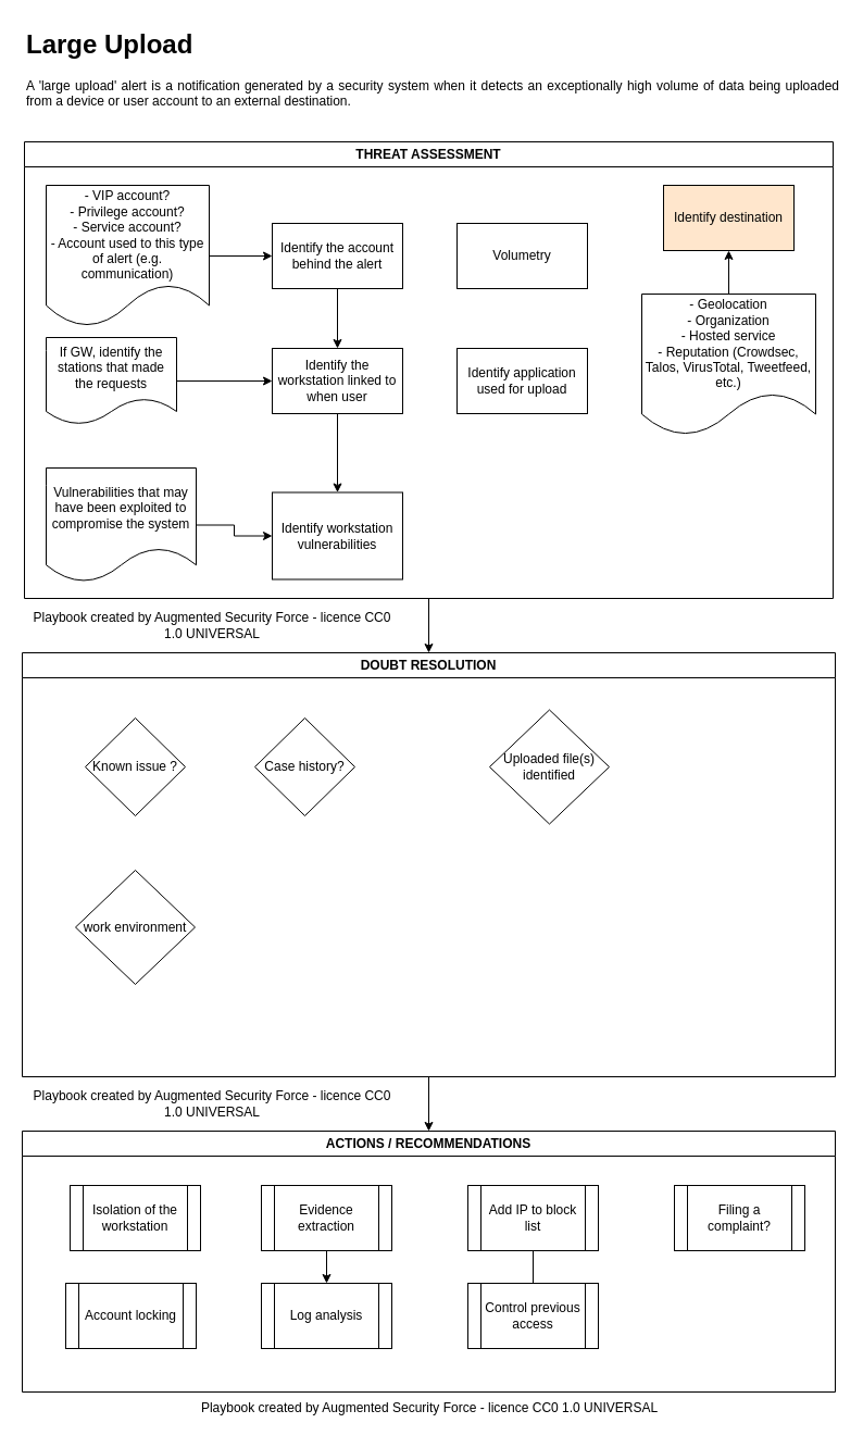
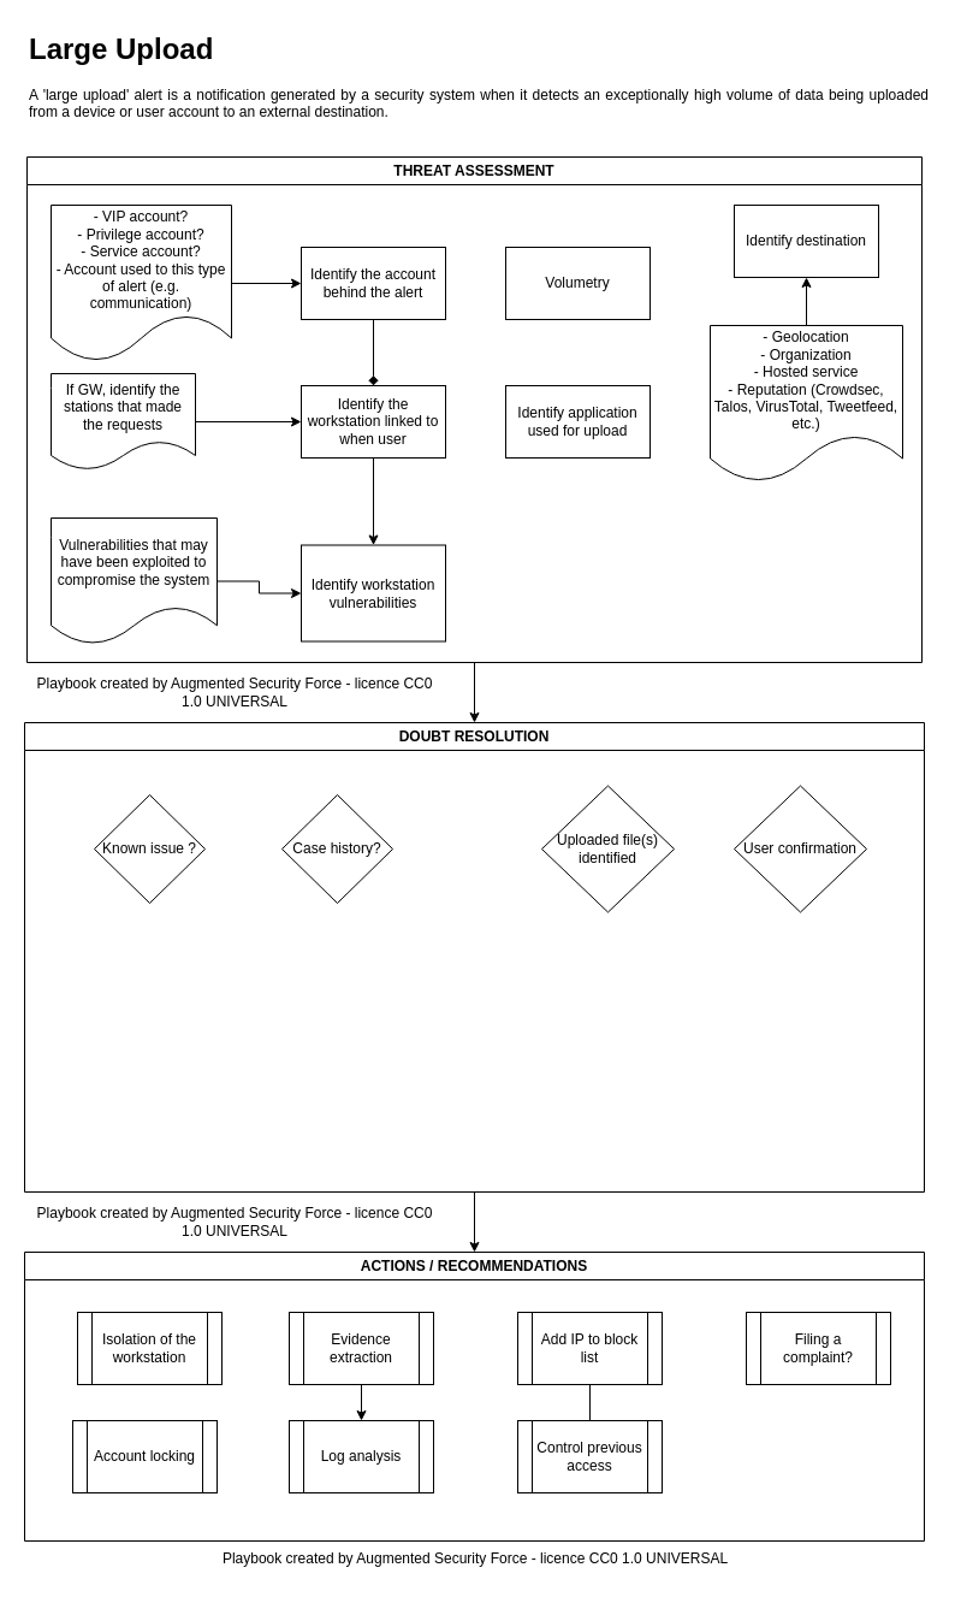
- <mxCell id="7" value="Identify destination" style="rounded=0;whiteSpace=wrap;html=1;fillColor=#ffe6cc;" vertex="1" parent="3"><mxGeometry x="588" y="40" width="120" height="60" as="geometry" /></mxCell>
+ <mxCell id="7" value="Identify destination" style="rounded=0;whiteSpace=wrap;html=1;" vertex="1" parent="3"><mxGeometry x="588" y="40" width="120" height="60" as="geometry" /></mxCell>
- <mxCell id="18" value="" style="edgeStyle=orthogonalEdgeStyle;rounded=0;orthogonalLoop=1;jettySize=auto;html=1;" edge="1" parent="3" source="17" target="14"><mxGeometry relative="1" as="geometry" /></mxCell>
+ <mxCell id="18" value="" style="edgeStyle=orthogonalEdgeStyle;rounded=0;orthogonalLoop=1;jettySize=auto;html=1;endArrow=diamond;" edge="1" parent="3" source="17" target="14"><mxGeometry relative="1" as="geometry" /></mxCell>
+ <mxCell id="25" value="User confirmation" style="rhombus;whiteSpace=wrap;html=1;" vertex="1" parent="21"><mxGeometry x="590" y="52.5" width="110" height="105" as="geometry" /></mxCell>
- <mxCell id="26" value="work environment" style="rhombus;whiteSpace=wrap;html=1;" vertex="1" parent="21"><mxGeometry x="49" y="200" width="110" height="105" as="geometry" /></mxCell>
